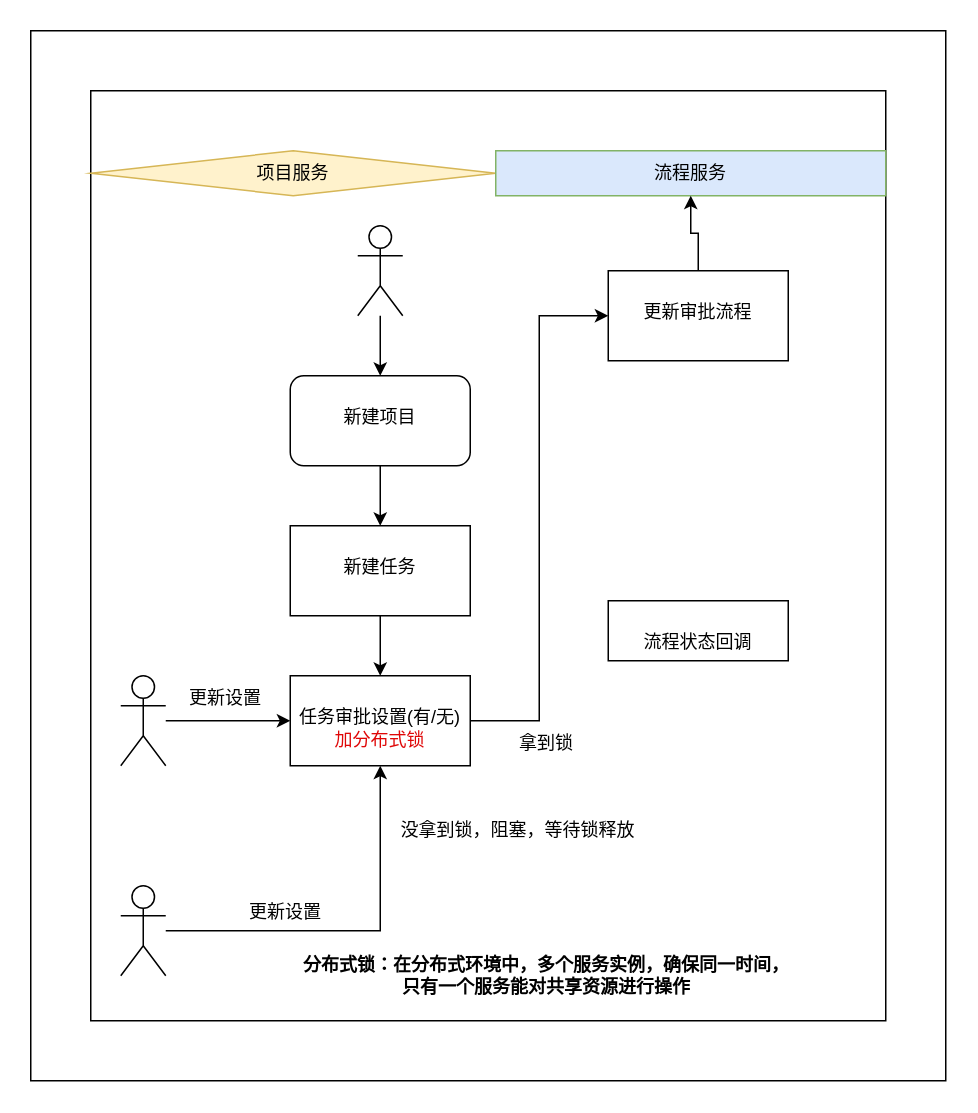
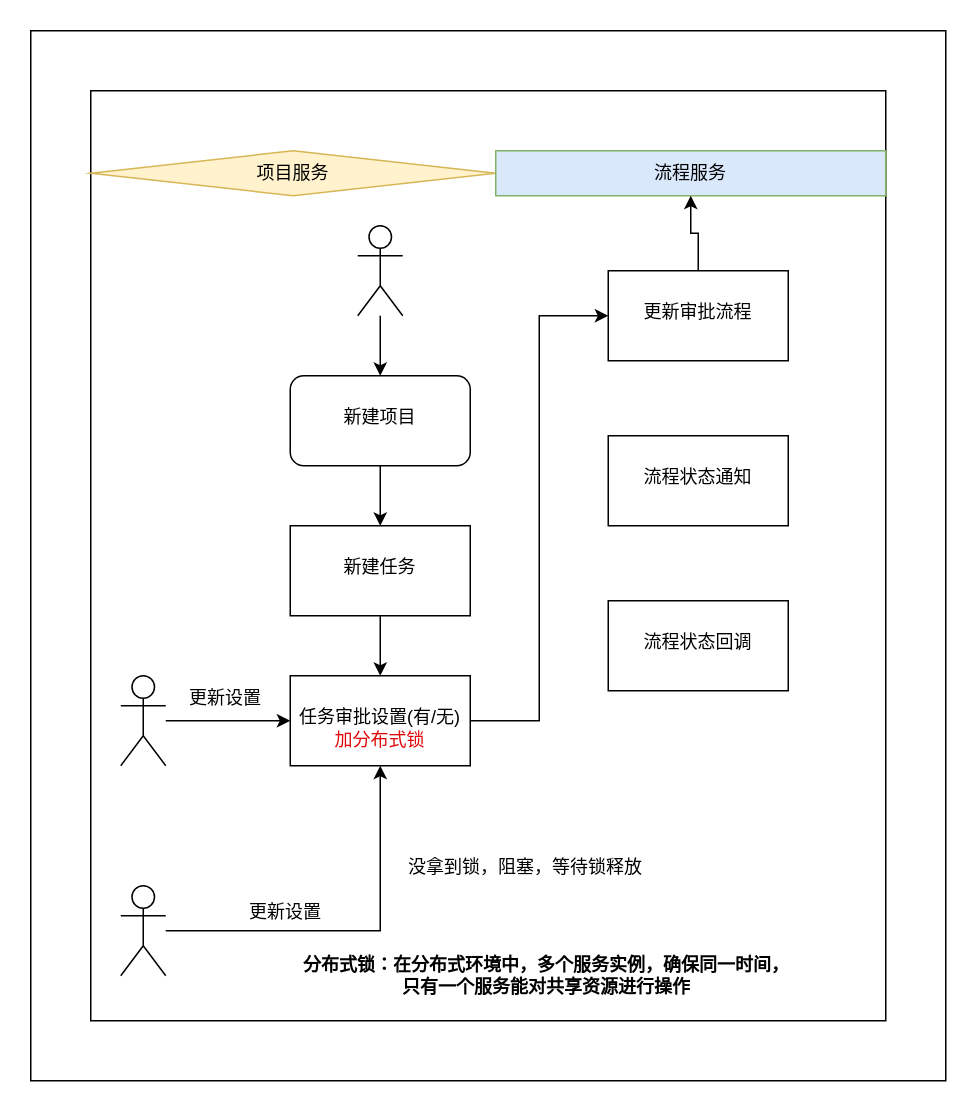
+ <mxCell id="21" value="&lt;div&gt;&lt;/div&gt;&lt;div&gt;&lt;br&gt;&lt;/div&gt;&lt;div&gt;流程状态通知&lt;/div&gt;" style="whiteSpace=wrap;html=1;verticalAlign=top;fontColor=none;" parent="1" vertex="1"><mxGeometry x="405" y="290" width="120" height="60" as="geometry" /></mxCell>
- <mxCell id="22" value="&lt;div&gt;&lt;br&gt;&lt;/div&gt;流程状态回调&lt;div&gt;&lt;/div&gt;" style="whiteSpace=wrap;html=1;verticalAlign=top;fontColor=none;" parent="1" vertex="1"><mxGeometry x="405" y="400" width="120" height="40" as="geometry" /></mxCell>
+ <mxCell id="22" value="&lt;div&gt;&lt;br&gt;&lt;/div&gt;流程状态回调&lt;div&gt;&lt;/div&gt;" style="whiteSpace=wrap;html=1;verticalAlign=top;fontColor=none;" parent="1" vertex="1"><mxGeometry x="405" y="400" width="120" height="60" as="geometry" /></mxCell>
- <mxCell id="24" value="拿到锁" style="text;html=1;align=center;verticalAlign=middle;whiteSpace=wrap;rounded=0;" parent="1" vertex="1"><mxGeometry x="334" y="480" width="60" height="30" as="geometry" /></mxCell>
- <mxCell id="25" value="没拿到锁，阻塞，等待锁释放" style="text;html=1;align=center;verticalAlign=middle;whiteSpace=wrap;rounded=0;" parent="1" vertex="1"><mxGeometry x="255" y="538" width="180" height="30" as="geometry" /></mxCell>
+ <mxCell id="25" value="没拿到锁，阻塞，等待锁释放" style="text;html=1;align=center;verticalAlign=middle;whiteSpace=wrap;rounded=0;" parent="1" vertex="1"><mxGeometry x="260" y="563" width="180" height="30" as="geometry" /></mxCell>
